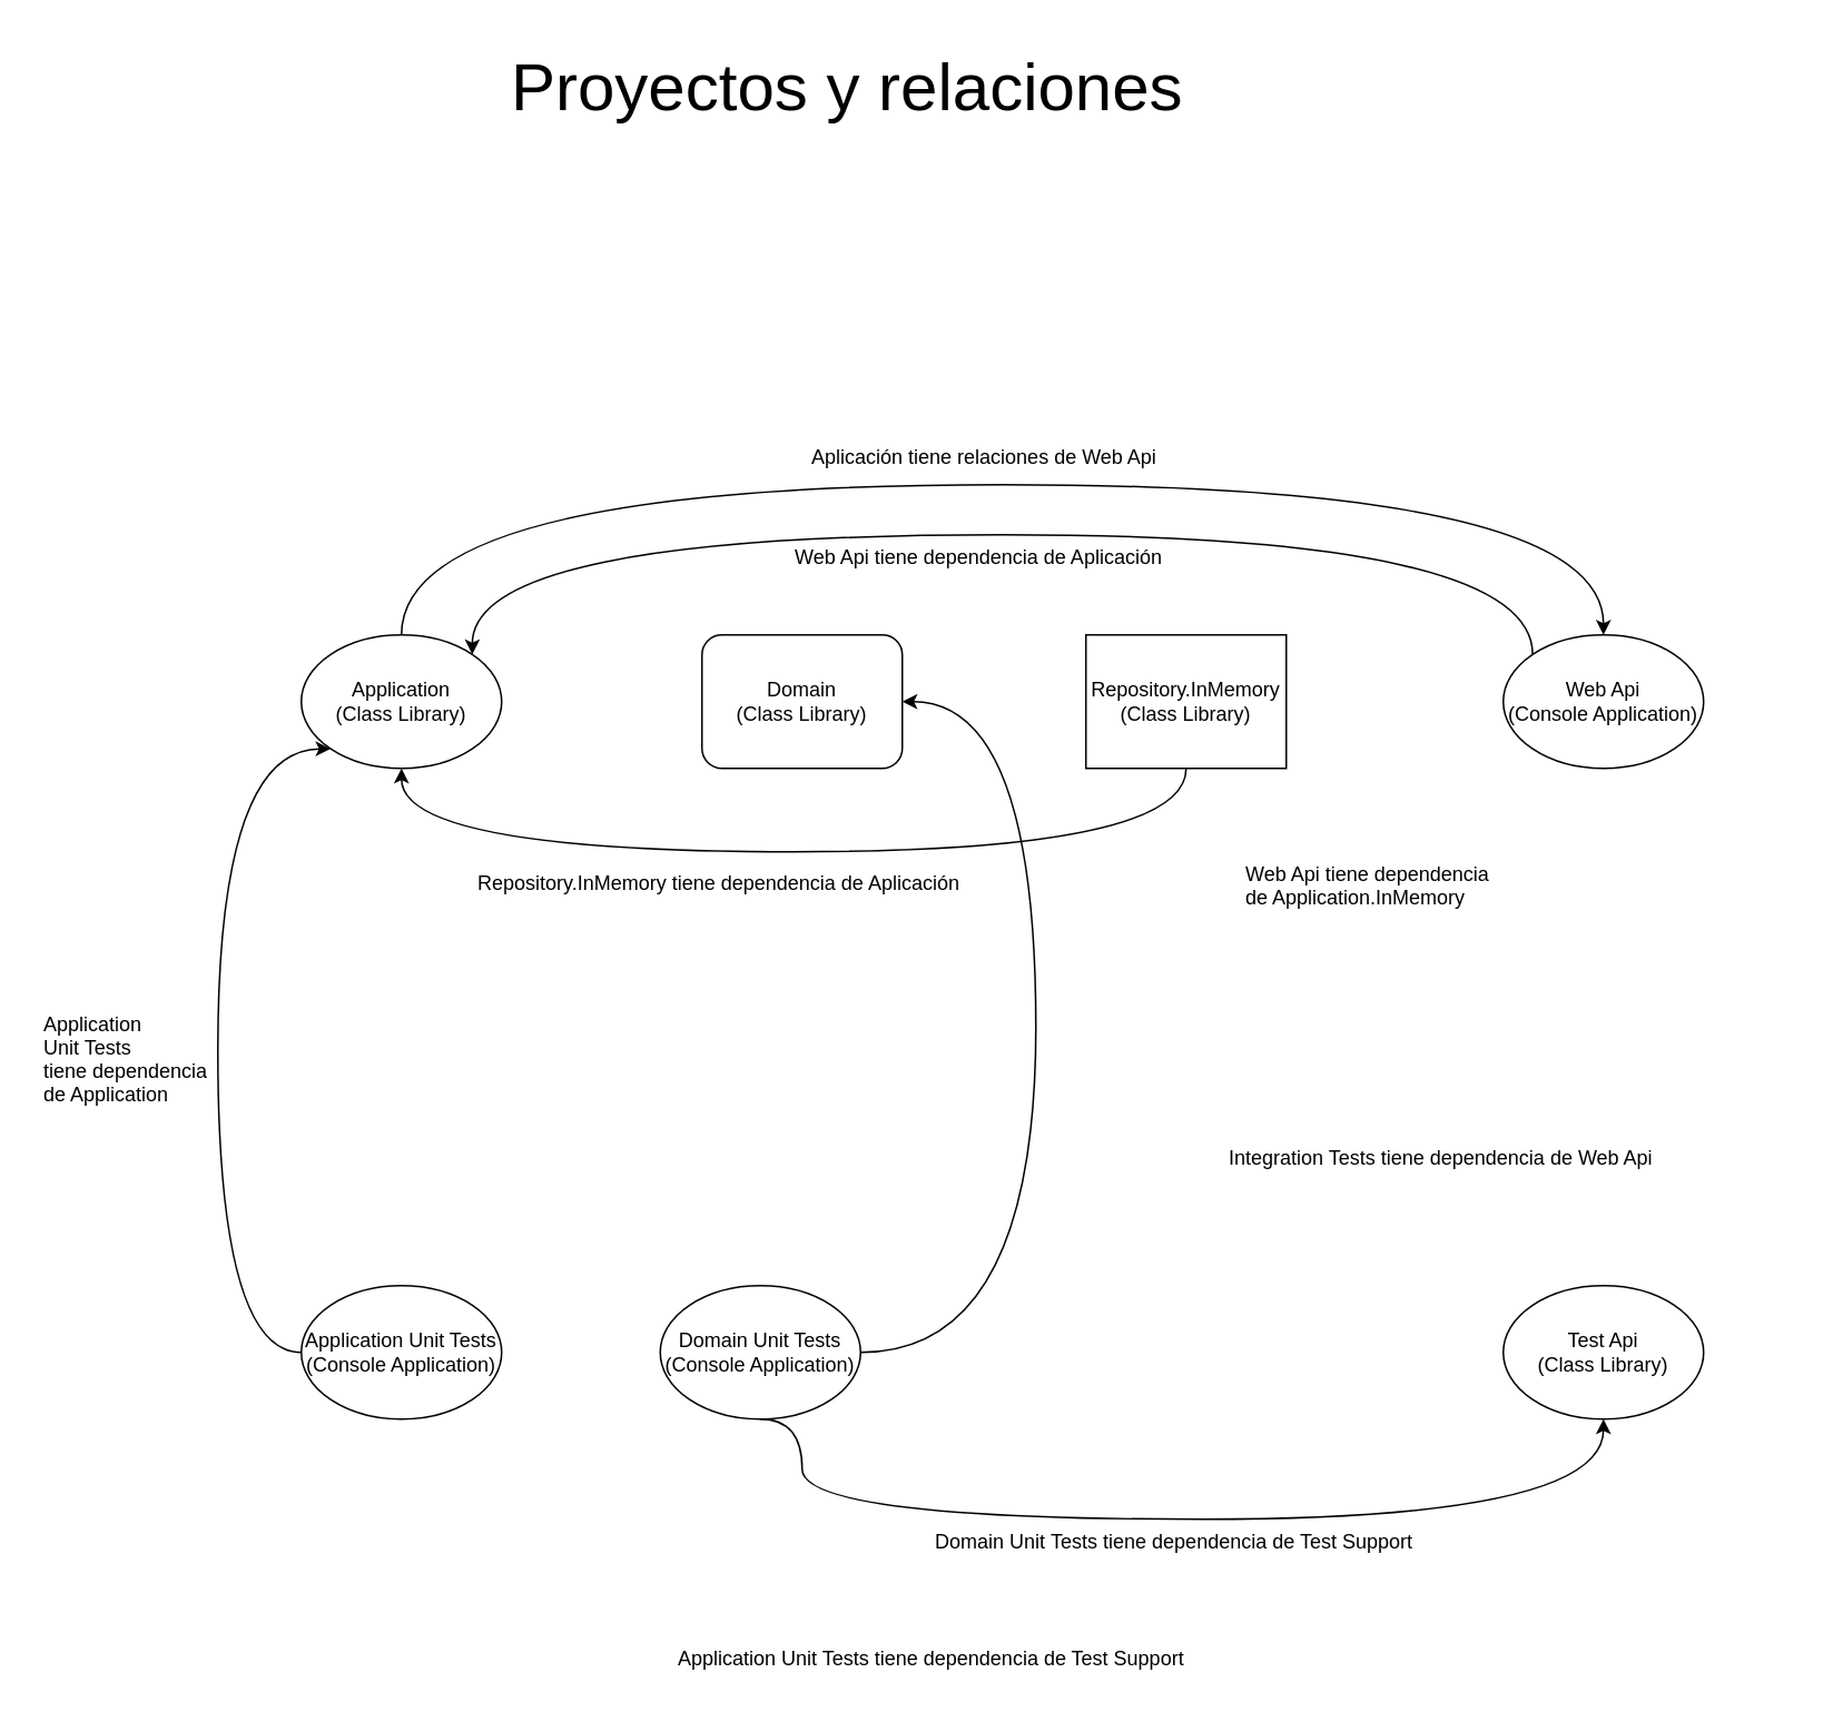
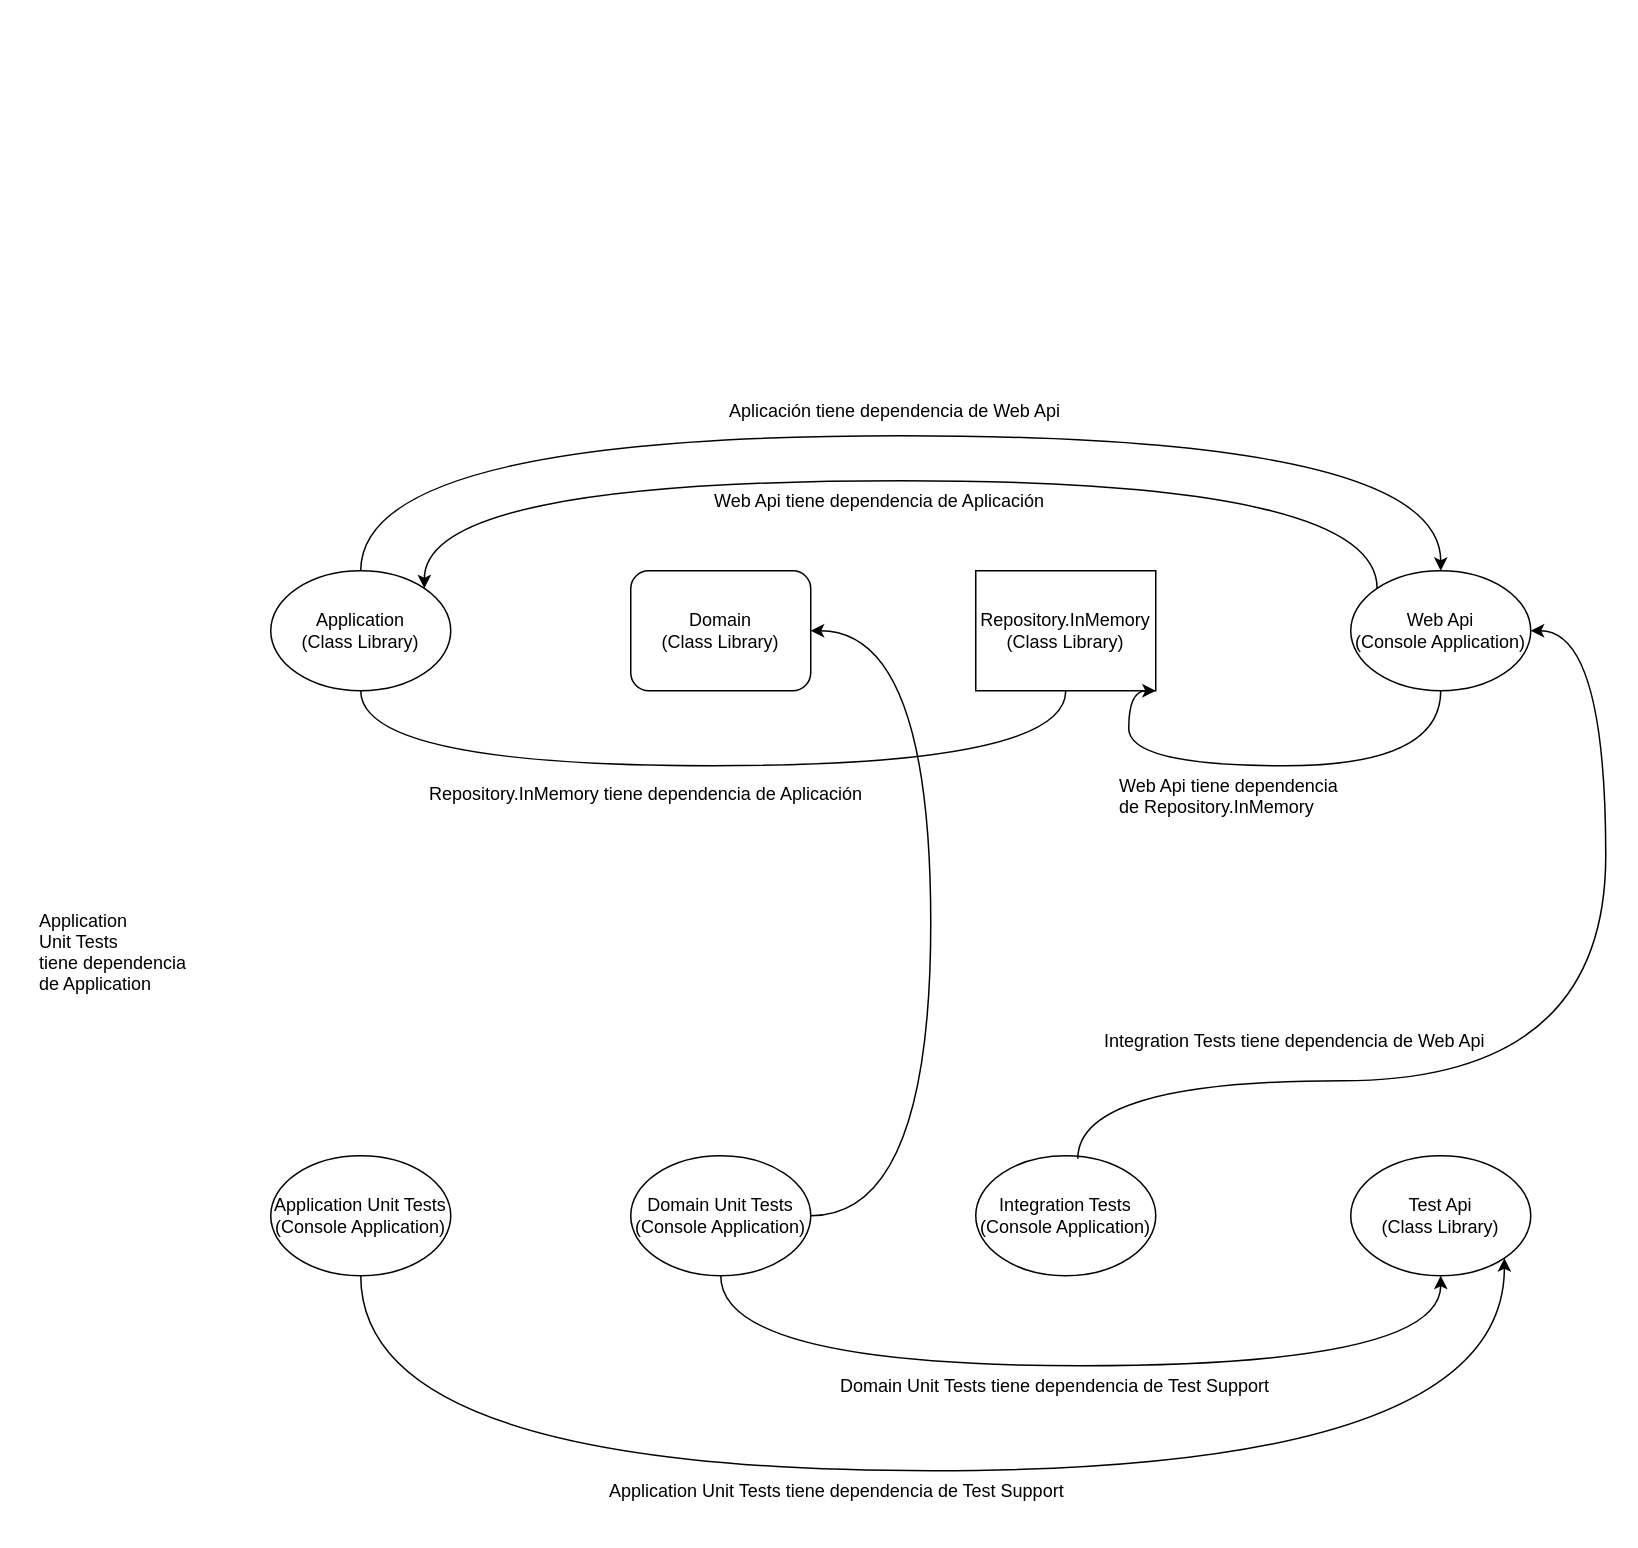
- <mxCell id="27" value="Proyectos y relaciones" style="text;strokeColor=none;fillColor=none;spacingLeft=4;spacingRight=4;overflow=hidden;rotatable=0;points=[[0,0.5],[1,0.5]];portConstraint=eastwest;fontSize=40;" vertex="1" parent="1"><mxGeometry x="300" y="20" width="540" height="110" as="geometry" /></mxCell>
- <mxCell id="11" value="Aplicación tiene relaciones de Web Api" style="text;strokeColor=none;fillColor=none;spacingLeft=4;spacingRight=4;overflow=hidden;rotatable=0;points=[[0,0.5],[1,0.5]];portConstraint=eastwest;fontSize=12;" vertex="1" parent="1"><mxGeometry x="480" y="260" width="240" height="30" as="geometry" /></mxCell>
+ <mxCell id="11" value="Aplicación tiene dependencia de Web Api" style="text;strokeColor=none;fillColor=none;spacingLeft=4;spacingRight=4;overflow=hidden;rotatable=0;points=[[0,0.5],[1,0.5]];portConstraint=eastwest;fontSize=12;" vertex="1" parent="1"><mxGeometry x="480" y="260" width="240" height="30" as="geometry" /></mxCell>
- <mxCell id="7" value="" style="endArrow=classic;html=1;rounded=0;exitX=0.5;exitY=1;exitDx=0;exitDy=0;entryX=0.5;entryY=1;entryDx=0;entryDy=0;edgeStyle=orthogonalEdgeStyle;curved=1;" edge="1" parent="1" source="4" target="2"><mxGeometry width="50" height="50" relative="1" as="geometry"><mxPoint x="480" y="550" as="sourcePoint" /><mxPoint x="1147" y="560" as="targetPoint" /><Array as="points"><mxPoint x="710" y="510" /><mxPoint x="240" y="510" /></Array></mxGeometry></mxCell>
+ <mxCell id="7" value="" style="endArrow=none;html=1;rounded=0;exitX=0.5;exitY=1;exitDx=0;exitDy=0;entryX=0.5;entryY=1;entryDx=0;entryDy=0;edgeStyle=orthogonalEdgeStyle;curved=1;" edge="1" parent="1" source="4" target="2"><mxGeometry width="50" height="50" relative="1" as="geometry"><mxPoint x="480" y="550" as="sourcePoint" /><mxPoint x="1147" y="560" as="targetPoint" /><Array as="points"><mxPoint x="710" y="510" /><mxPoint x="240" y="510" /></Array></mxGeometry></mxCell>
+ <mxCell id="8" value="" style="endArrow=classic;html=1;rounded=0;exitX=0.5;exitY=1;exitDx=0;exitDy=0;edgeStyle=orthogonalEdgeStyle;entryX=1;entryY=1;entryDx=0;entryDy=0;curved=1;" edge="1" parent="1" source="5" target="4"><mxGeometry width="50" height="50" relative="1" as="geometry"><mxPoint x="740" y="520" as="sourcePoint" /><mxPoint x="670" y="620" as="targetPoint" /><Array as="points"><mxPoint x="960" y="510" /><mxPoint x="752" y="510" /></Array></mxGeometry></mxCell>
- <mxCell id="13" value="Web Api tiene dependencia&#10;de Application.InMemory" style="text;strokeColor=none;fillColor=none;spacingLeft=4;spacingRight=4;overflow=hidden;rotatable=0;points=[[0,0.5],[1,0.5]];portConstraint=eastwest;fontSize=12;" vertex="1" parent="1"><mxGeometry x="740" y="510" width="180" height="40" as="geometry" /></mxCell>
+ <mxCell id="13" value="Web Api tiene dependencia&#10;de Repository.InMemory" style="text;strokeColor=none;fillColor=none;spacingLeft=4;spacingRight=4;overflow=hidden;rotatable=0;points=[[0,0.5],[1,0.5]];portConstraint=eastwest;fontSize=12;" vertex="1" parent="1"><mxGeometry x="740" y="510" width="180" height="40" as="geometry" /></mxCell>
- <mxCell id="18" value="" style="endArrow=classic;html=1;rounded=0;curved=1;exitX=0;exitY=0.5;exitDx=0;exitDy=0;entryX=0;entryY=1;entryDx=0;entryDy=0;edgeStyle=orthogonalEdgeStyle;" edge="1" parent="1" source="14" target="2"><mxGeometry width="50" height="50" relative="1" as="geometry"><mxPoint x="530" y="590" as="sourcePoint" /><mxPoint x="580" y="540" as="targetPoint" /><Array as="points"><mxPoint x="130" y="810" /><mxPoint x="130" y="448" /></Array></mxGeometry></mxCell>
+ <mxCell id="25" value="" style="endArrow=classic;html=1;rounded=0;curved=1;exitX=0.567;exitY=0.025;exitDx=0;exitDy=0;entryX=1;entryY=0.5;entryDx=0;entryDy=0;edgeStyle=orthogonalEdgeStyle;exitPerimeter=0;" edge="1" parent="1" source="16" target="5"><mxGeometry width="50" height="50" relative="1" as="geometry"><mxPoint x="960" y="660" as="sourcePoint" /><mxPoint x="960" y="270" as="targetPoint" /><Array as="points"><mxPoint x="718" y="720" /><mxPoint x="1070" y="720" /><mxPoint x="1070" y="420" /></Array></mxGeometry></mxCell>
- <mxCell id="15" value="Domain Unit Tests&lt;br&gt;(Console Application)" style="ellipse;whiteSpace=wrap;html=1;" vertex="1" parent="1"><mxGeometry x="395" y="770" width="120" height="80" as="geometry" /></mxCell>
+ <mxCell id="15" value="Domain Unit Tests&lt;br&gt;(Console Application)" style="ellipse;whiteSpace=wrap;html=1;" vertex="1" parent="1"><mxGeometry x="420" y="770" width="120" height="80" as="geometry" /></mxCell>
+ <mxCell id="16" value="Integration Tests&lt;br&gt;(Console Application)" style="ellipse;whiteSpace=wrap;html=1;" vertex="1" parent="1"><mxGeometry x="650" y="770" width="120" height="80" as="geometry" /></mxCell>
+ <mxCell id="20" value="" style="endArrow=classic;html=1;rounded=0;exitX=0.5;exitY=1;exitDx=0;exitDy=0;entryX=1;entryY=1;entryDx=0;entryDy=0;edgeStyle=orthogonalEdgeStyle;curved=1;" edge="1" parent="1" source="14" target="17"><mxGeometry width="50" height="50" relative="1" as="geometry"><mxPoint x="470" y="1000" as="sourcePoint" /><mxPoint x="1190" y="1000" as="targetPoint" /><Array as="points"><mxPoint x="240" y="980" /><mxPoint x="1002" y="980" /><mxPoint x="1002" y="838" /></Array></mxGeometry></mxCell>
